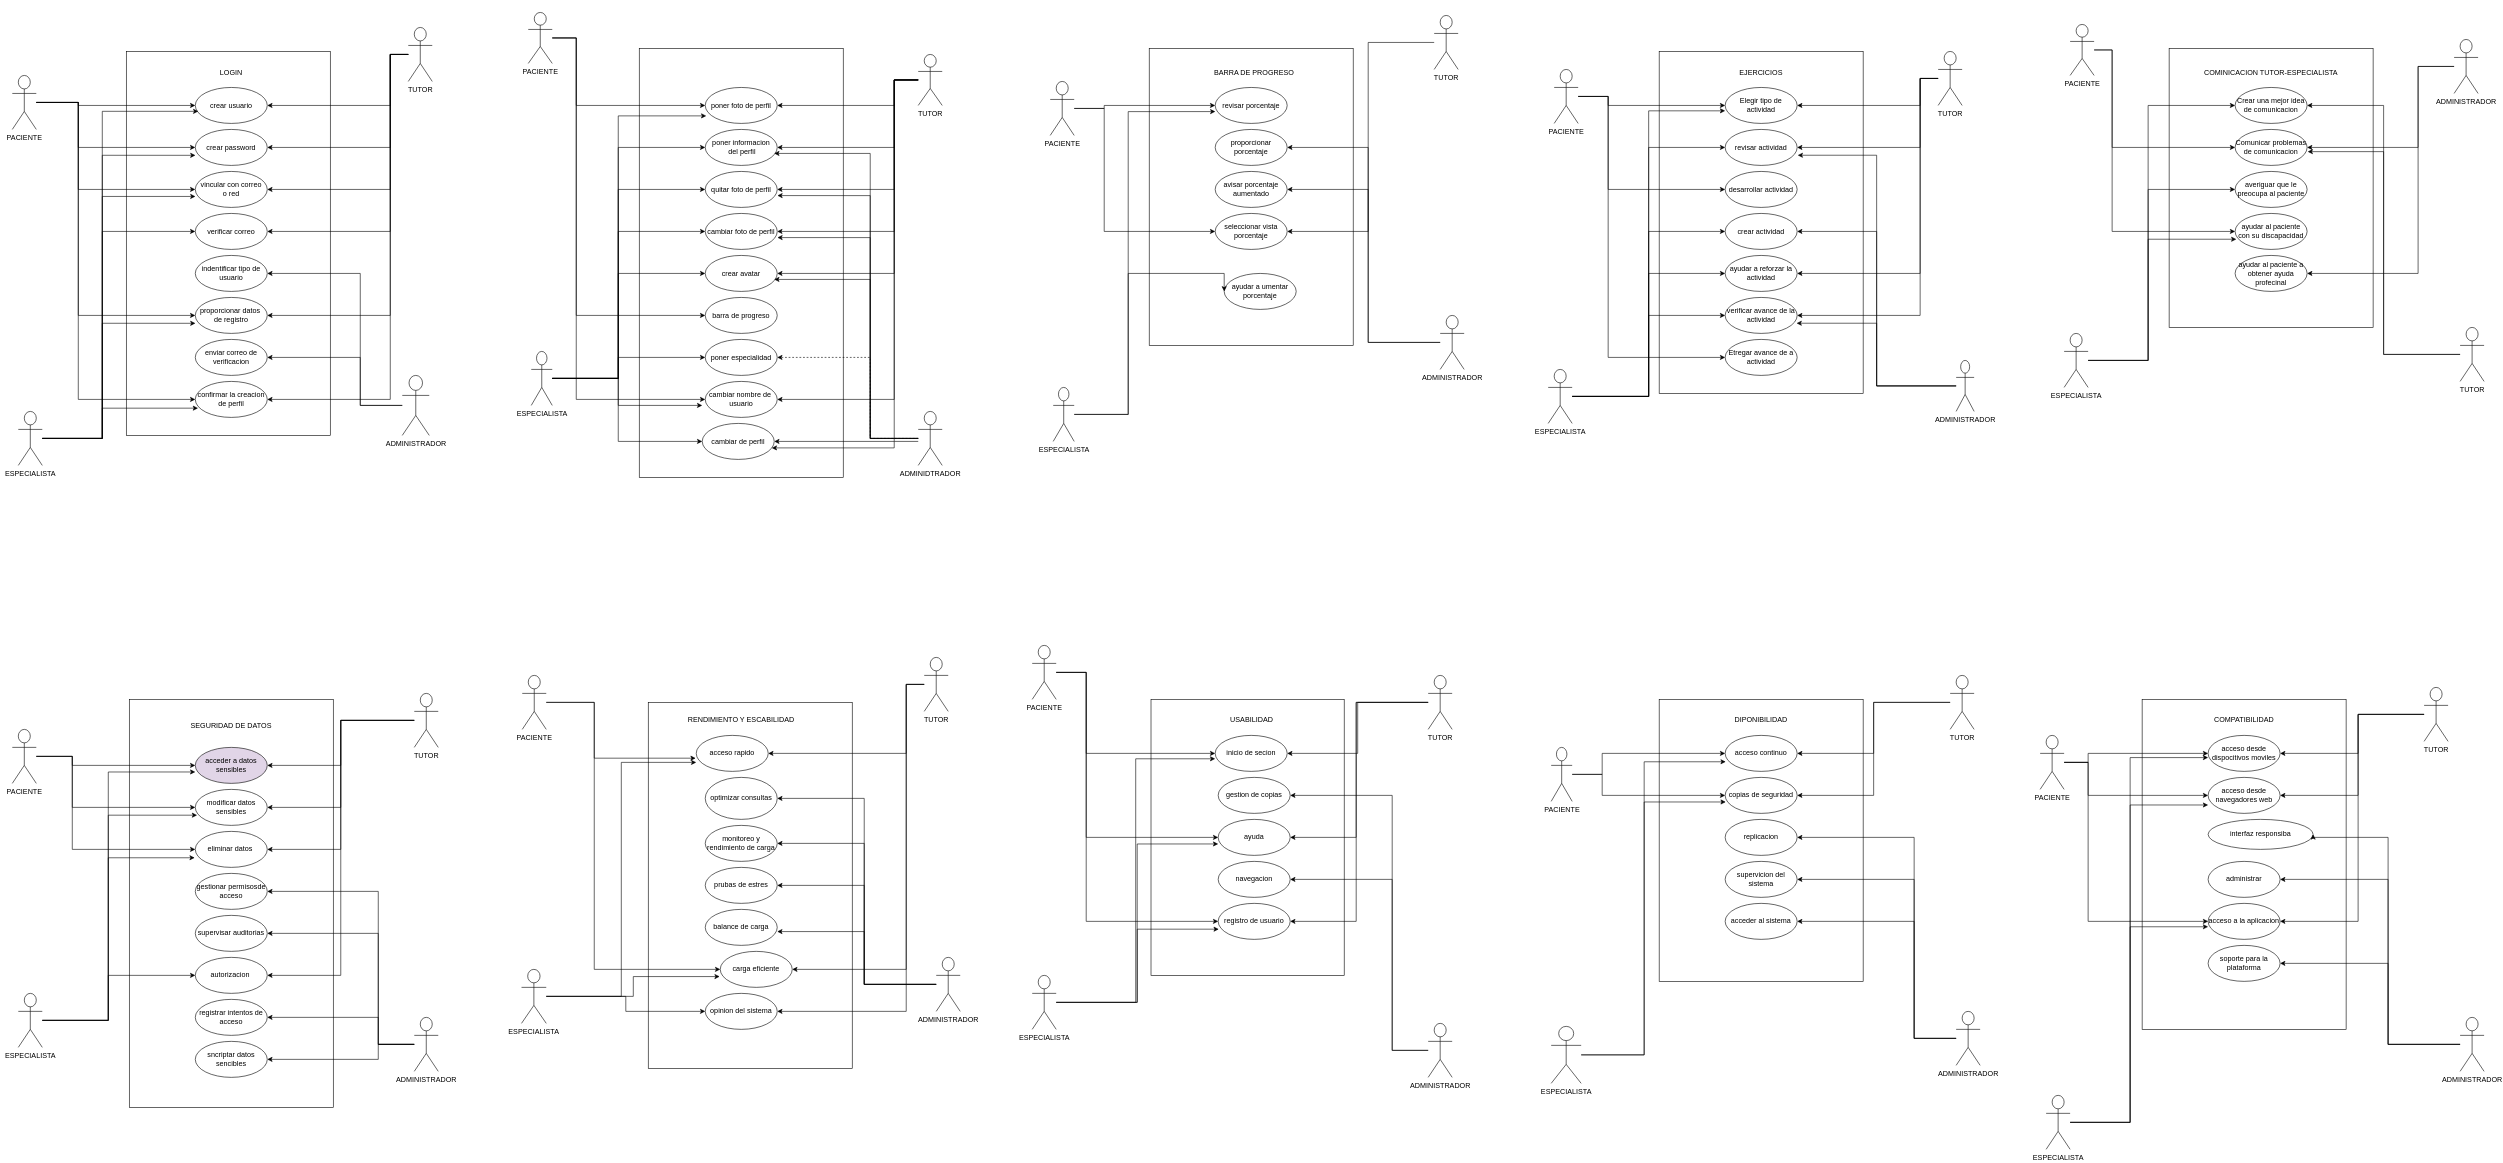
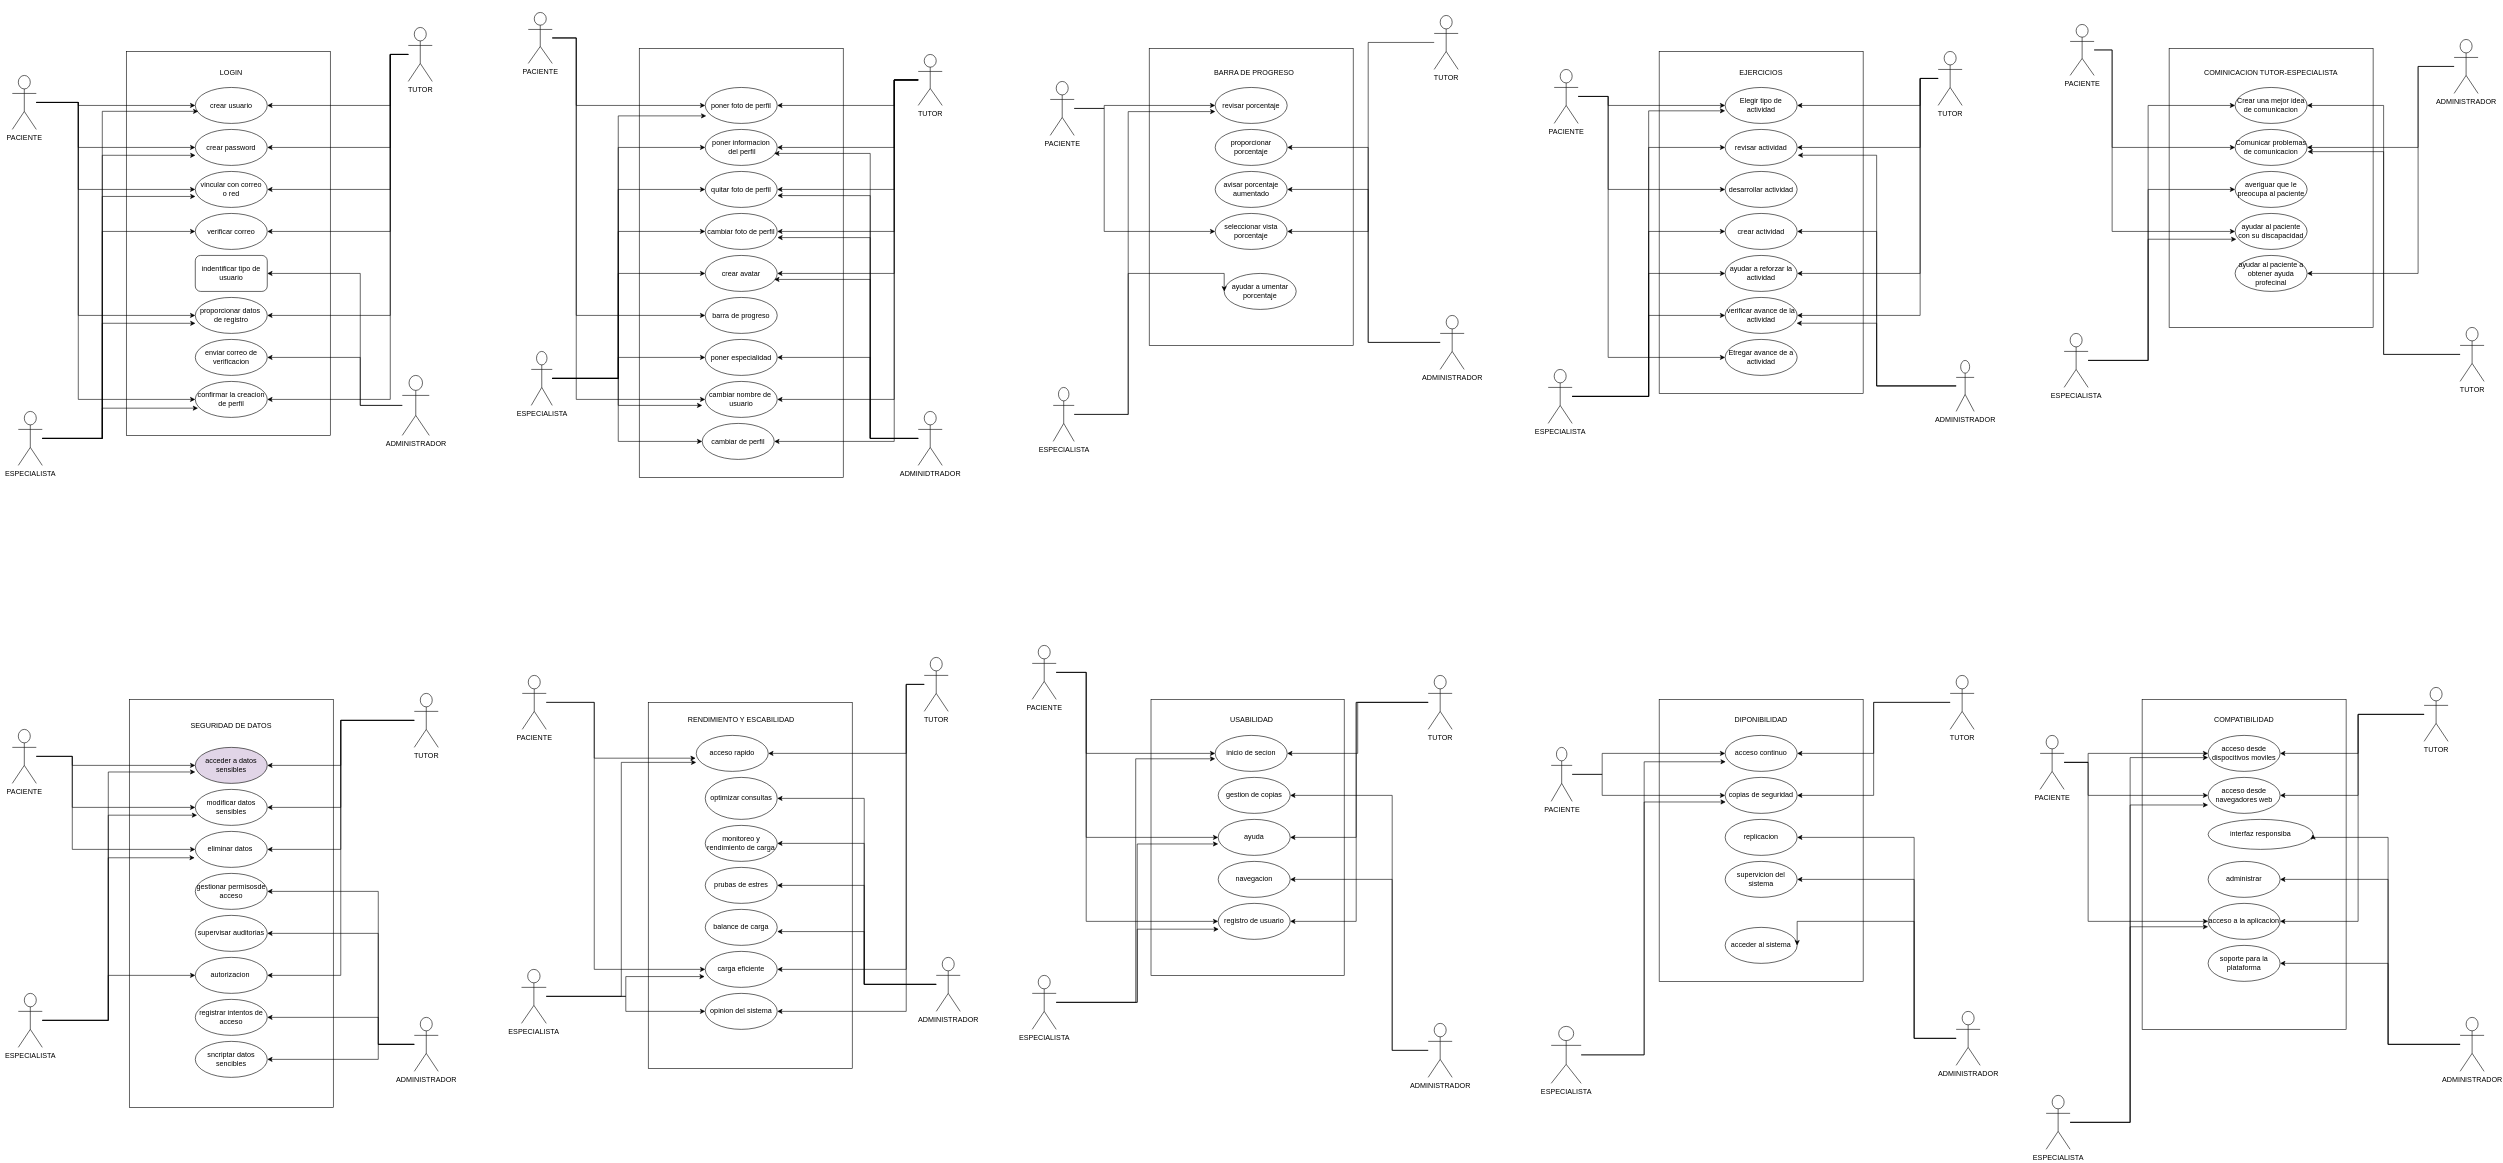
- <mxCell id="7" value="indentificar tipo de usuario" style="ellipse;whiteSpace=wrap;html=1;" parent="1" vertex="1"><mxGeometry x="325" y="425" width="120" height="60" as="geometry" /></mxCell>
+ <mxCell id="7" value="indentificar tipo de usuario" style="whiteSpace=wrap;html=1;rounded=1;" parent="1" vertex="1"><mxGeometry x="325" y="425" width="120" height="60" as="geometry" /></mxCell>
- <mxCell id="70" style="edgeStyle=orthogonalEdgeStyle;rounded=0;orthogonalLoop=1;jettySize=auto;html=1;entryX=1;entryY=0.5;entryDx=0;entryDy=0;dashed=1;" parent="1" source="71" target="14" edge="1"><mxGeometry relative="1" as="geometry"><Array as="points"><mxPoint x="1450" y="730" /><mxPoint x="1450" y="595" /></Array></mxGeometry></mxCell>
+ <mxCell id="70" style="edgeStyle=orthogonalEdgeStyle;rounded=0;orthogonalLoop=1;jettySize=auto;html=1;entryX=1;entryY=0.5;entryDx=0;entryDy=0;" parent="1" source="71" target="14" edge="1"><mxGeometry relative="1" as="geometry"><Array as="points"><mxPoint x="1450" y="730" /><mxPoint x="1450" y="595" /></Array></mxGeometry></mxCell>
- <mxCell id="258" style="edgeStyle=orthogonalEdgeStyle;rounded=0;orthogonalLoop=1;jettySize=auto;html=1;entryX=0.966;entryY=0.68;entryDx=0;entryDy=0;entryPerimeter=0;" parent="1" source="71" target="257" edge="1"><mxGeometry relative="1" as="geometry"><Array as="points"><mxPoint x="1490" y="735" /><mxPoint x="1490" y="746" /></Array></mxGeometry></mxCell>
- <mxCell id="216" value="acceder al sistema" style="ellipse;whiteSpace=wrap;html=1;" parent="1" vertex="1"><mxGeometry x="2875" y="1505" width="120" height="60" as="geometry" /></mxCell>
+ <mxCell id="216" value="acceder al sistema" style="ellipse;whiteSpace=wrap;html=1;" parent="1" vertex="1"><mxGeometry x="2875" y="1545" width="120" height="60" as="geometry" /></mxCell>
- <mxCell id="175" value="carga eficiente" style="ellipse;whiteSpace=wrap;html=1;" parent="1" vertex="1"><mxGeometry x="1200" y="1585" width="120" height="60" as="geometry" /></mxCell>
+ <mxCell id="175" value="carga eficiente" style="ellipse;whiteSpace=wrap;html=1;" parent="1" vertex="1"><mxGeometry x="1175" y="1585" width="120" height="60" as="geometry" /></mxCell>
